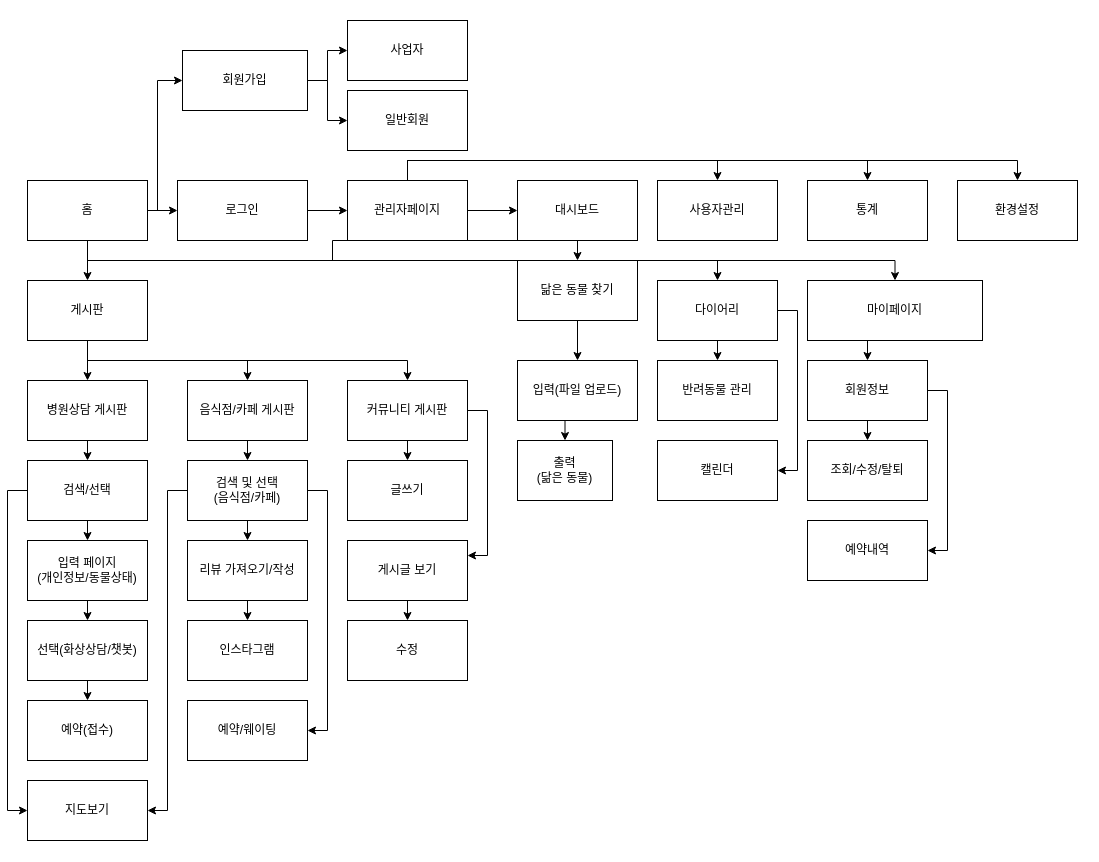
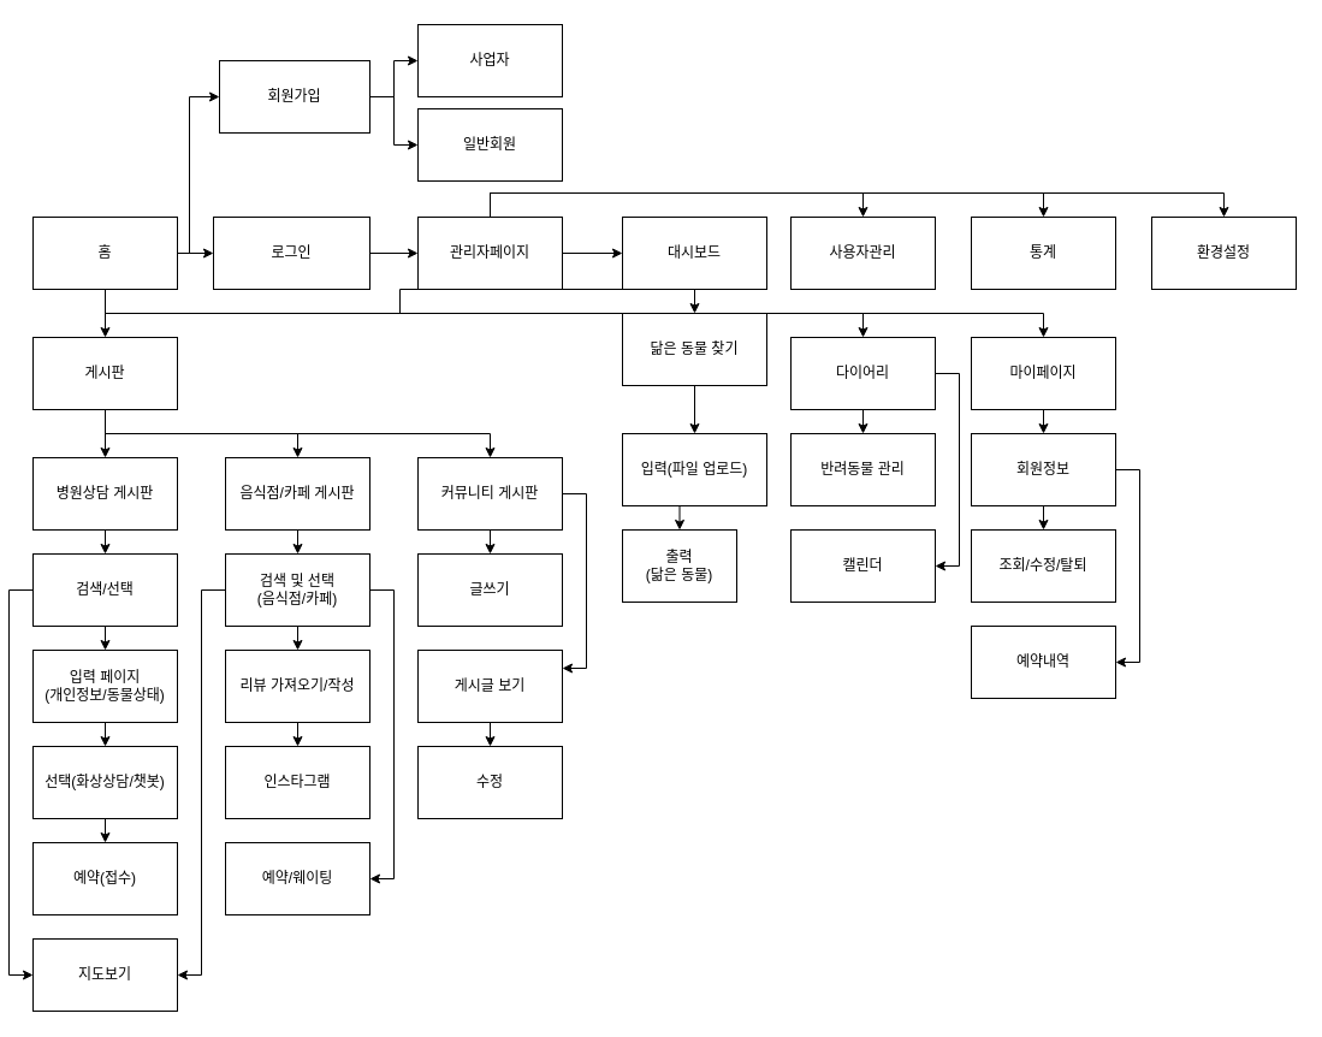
- <mxCell id="25" value="마이페이지" style="rounded=0;whiteSpace=wrap;html=1;" parent="1" vertex="1"><mxGeometry x="800" y="280" width="175" height="60" as="geometry" /></mxCell>
+ <mxCell id="25" value="마이페이지" style="rounded=0;whiteSpace=wrap;html=1;" parent="1" vertex="1"><mxGeometry x="800" y="280" width="120" height="60" as="geometry" /></mxCell>
